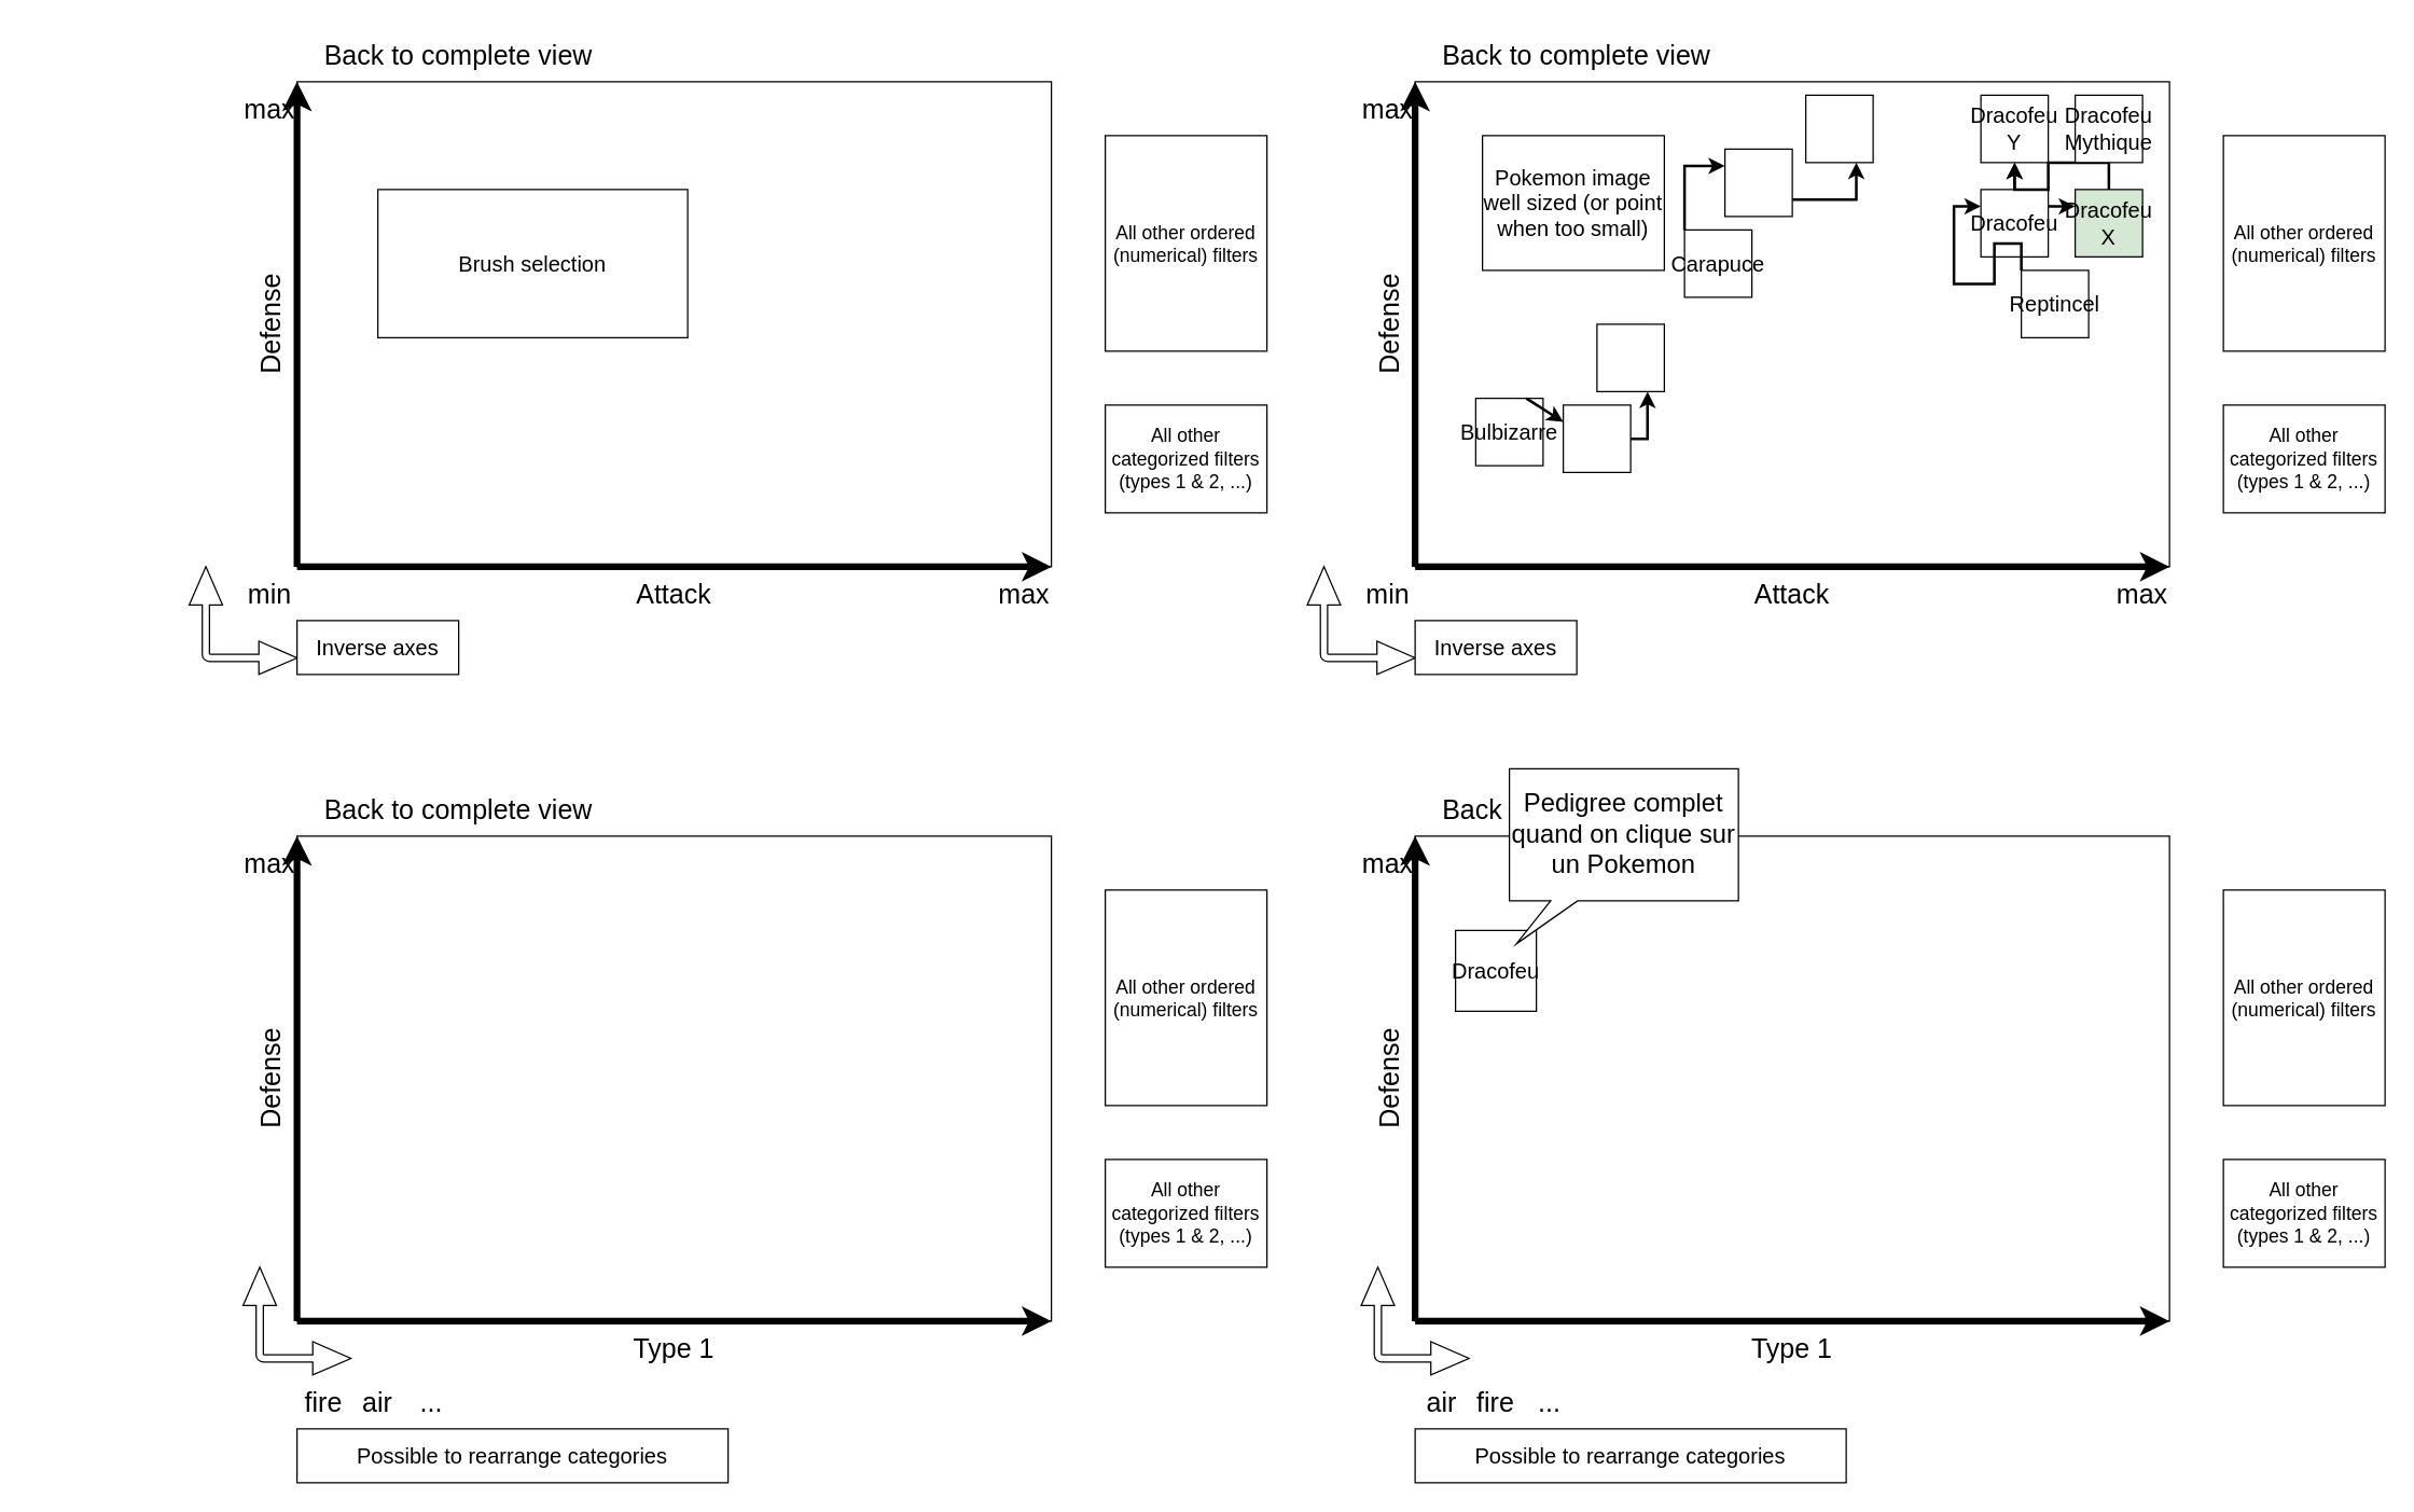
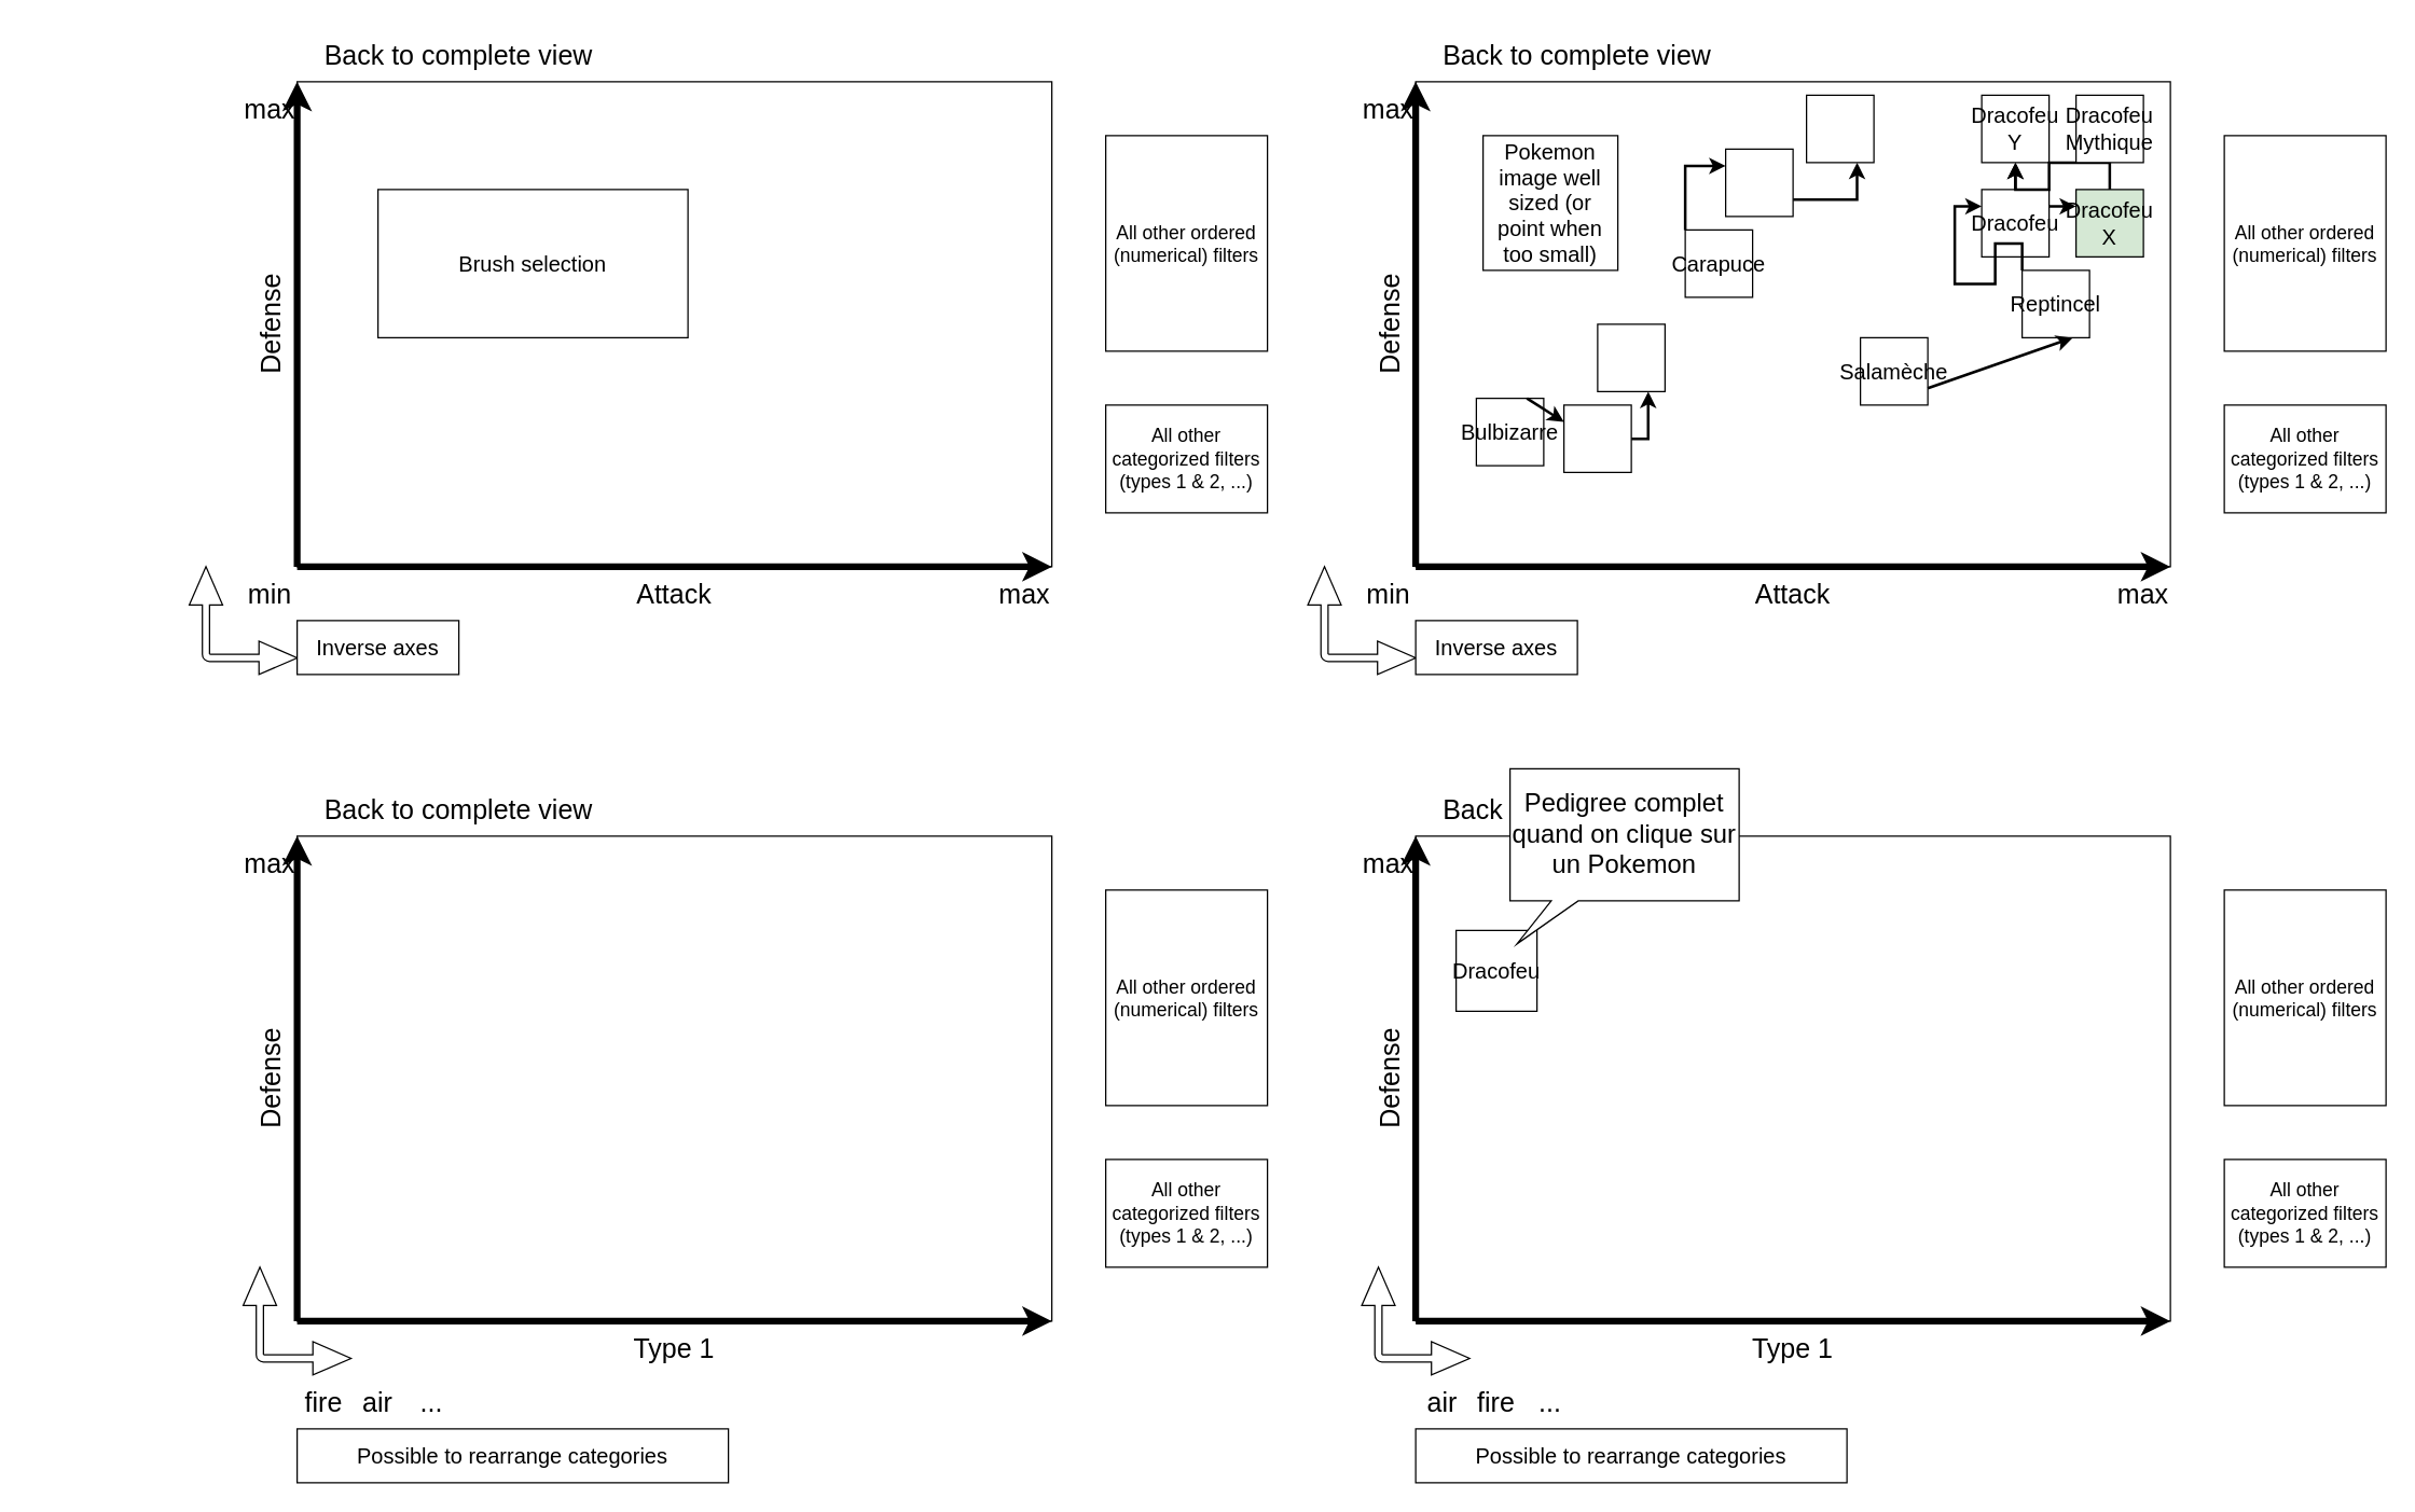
- <mxCell id="57" value="&lt;font style=&quot;font-size: 16px&quot;&gt;Pokemon image well sized (or point when too small)&lt;br&gt;&lt;/font&gt;" style="rounded=0;whiteSpace=wrap;html=1;" vertex="1" parent="1"><mxGeometry x="1100" y="100" width="135" height="100" as="geometry" /></mxCell>
+ <mxCell id="57" value="&lt;font style=&quot;font-size: 16px&quot;&gt;Pokemon image well sized (or point when too small)&lt;br&gt;&lt;/font&gt;" style="rounded=0;whiteSpace=wrap;html=1;" vertex="1" parent="1"><mxGeometry x="1100" y="100" width="100" height="100" as="geometry" /></mxCell>
+ <mxCell id="68" value="" style="endArrow=classic;html=1;strokeWidth=2;exitX=1;exitY=0.75;exitDx=0;exitDy=0;jumpSize=6;entryX=0.75;entryY=1;entryDx=0;entryDy=0;" edge="1" parent="1" source="59" target="67"><mxGeometry width="50" height="50" relative="1" as="geometry"><mxPoint x="1130" y="230" as="sourcePoint" /><mxPoint x="1180" y="180" as="targetPoint" /></mxGeometry></mxCell>
+ <mxCell id="59" value="&lt;font style=&quot;font-size: 16px&quot;&gt;Salamèche&lt;br&gt;&lt;/font&gt;" style="rounded=0;whiteSpace=wrap;html=1;" vertex="1" parent="1"><mxGeometry x="1380" y="250" width="50" height="50" as="geometry" /></mxCell>
